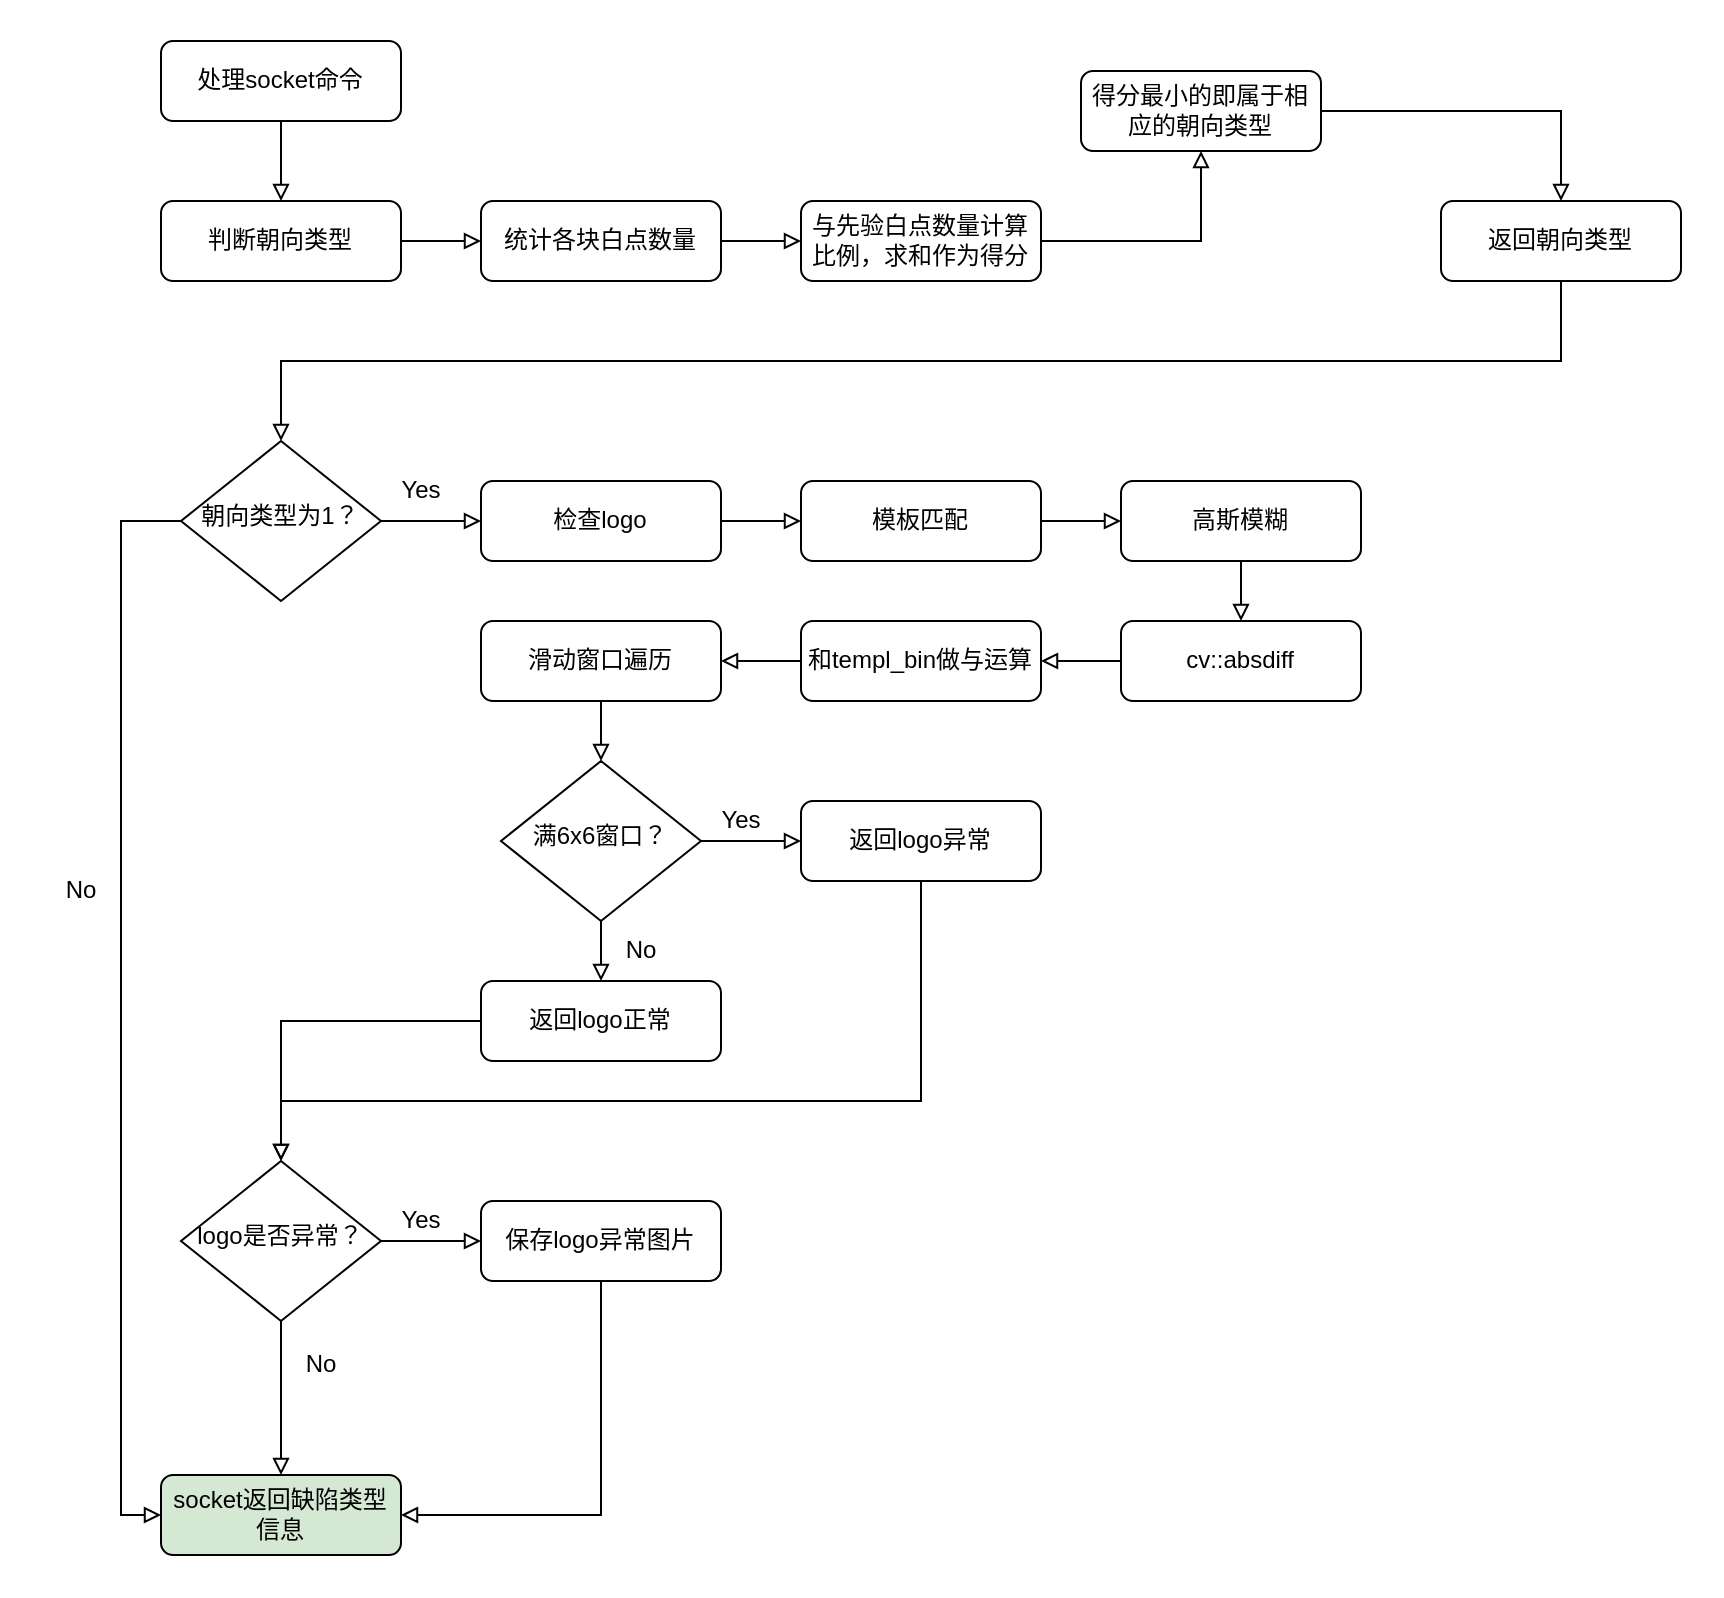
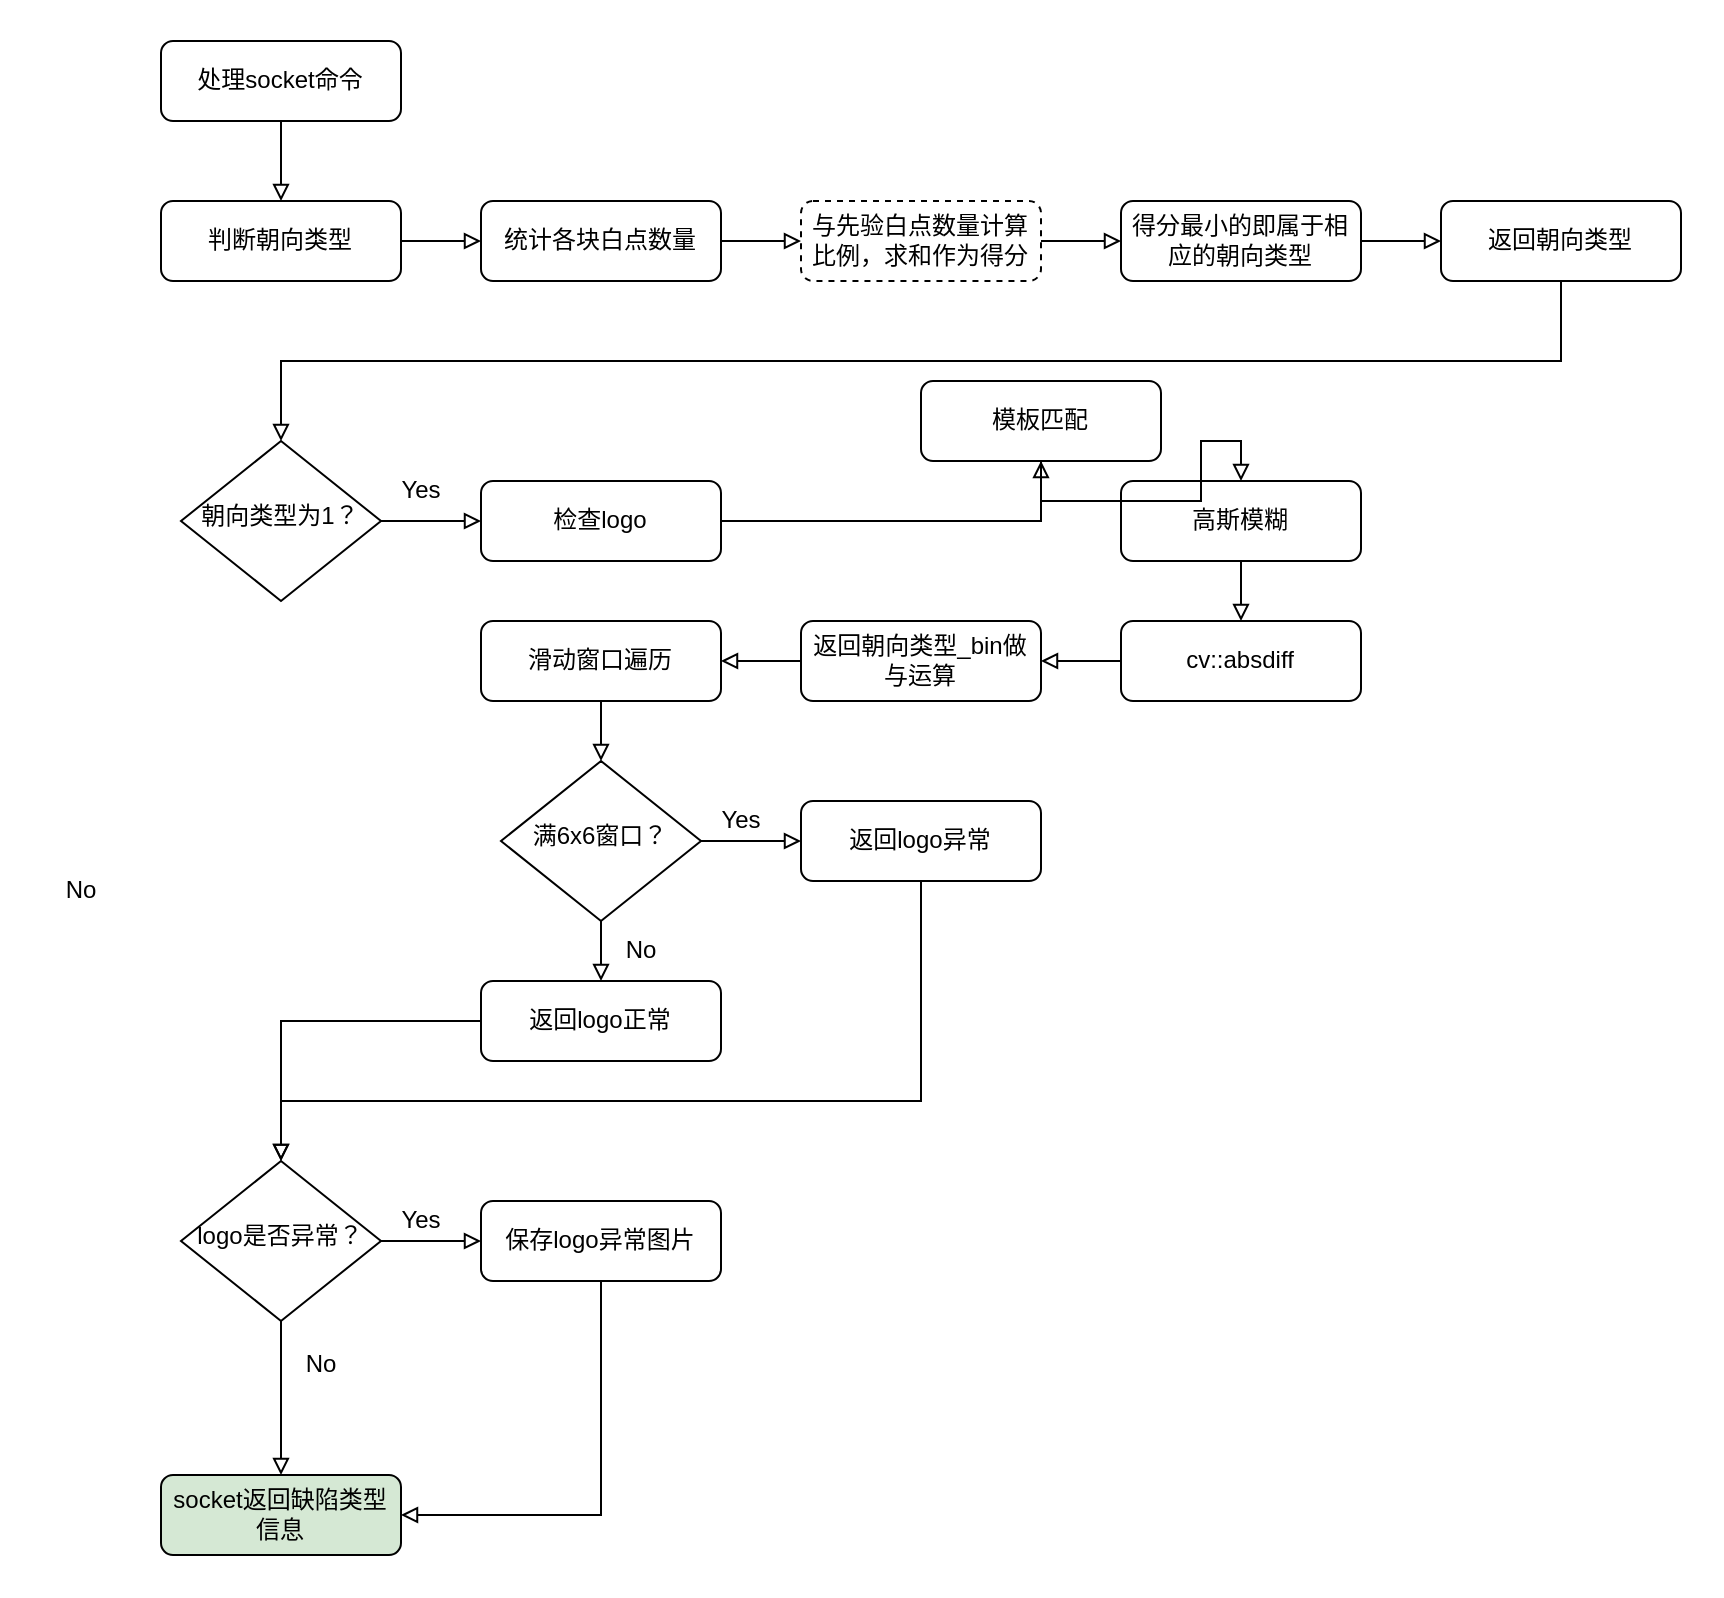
- <mxCell id="24" value="得分最小的即属于相应的朝向类型" style="rounded=1;whiteSpace=wrap;html=1;fontSize=12;glass=0;strokeWidth=1;shadow=0;" parent="1" vertex="1"><mxGeometry x="540" y="35" width="120" height="40" as="geometry" /></mxCell>
+ <mxCell id="24" value="得分最小的即属于相应的朝向类型" style="rounded=1;whiteSpace=wrap;html=1;fontSize=12;glass=0;strokeWidth=1;shadow=0;" parent="1" vertex="1"><mxGeometry x="560" y="100" width="120" height="40" as="geometry" /></mxCell>
- <mxCell id="27" value="与先验白点数量计算比例，求和作为得分" style="rounded=1;whiteSpace=wrap;html=1;fontSize=12;glass=0;strokeWidth=1;shadow=0;" parent="1" vertex="1"><mxGeometry x="400" y="100" width="120" height="40" as="geometry" /></mxCell>
+ <mxCell id="27" value="与先验白点数量计算比例，求和作为得分" style="rounded=1;whiteSpace=wrap;html=1;fontSize=12;glass=0;strokeWidth=1;shadow=0;dashed=1;" parent="1" vertex="1"><mxGeometry x="400" y="100" width="120" height="40" as="geometry" /></mxCell>
- <mxCell id="15" value="模板匹配" style="rounded=1;whiteSpace=wrap;html=1;fontSize=12;glass=0;strokeWidth=1;shadow=0;" parent="1" vertex="1"><mxGeometry x="400" y="240" width="120" height="40" as="geometry" /></mxCell>
+ <mxCell id="15" value="模板匹配" style="rounded=1;whiteSpace=wrap;html=1;fontSize=12;glass=0;strokeWidth=1;shadow=0;" parent="1" vertex="1"><mxGeometry x="460" y="190" width="120" height="40" as="geometry" /></mxCell>
- <mxCell id="43" value="和templ_bin做与运算" style="rounded=1;whiteSpace=wrap;html=1;fontSize=12;glass=0;strokeWidth=1;shadow=0;" parent="1" vertex="1"><mxGeometry x="400" y="310" width="120" height="40" as="geometry" /></mxCell>
+ <mxCell id="43" value="返回朝向类型_bin做与运算" style="rounded=1;whiteSpace=wrap;html=1;fontSize=12;glass=0;strokeWidth=1;shadow=0;" parent="1" vertex="1"><mxGeometry x="400" y="310" width="120" height="40" as="geometry" /></mxCell>
- <mxCell id="29" style="edgeStyle=orthogonalEdgeStyle;rounded=0;orthogonalLoop=1;jettySize=auto;html=1;entryX=0;entryY=0.5;entryDx=0;entryDy=0;endArrow=block;endFill=0;" parent="1" source="30" target="25" edge="1"><mxGeometry relative="1" as="geometry"><Array as="points"><mxPoint x="60" y="260" /><mxPoint x="60" y="757" /></Array></mxGeometry></mxCell>
